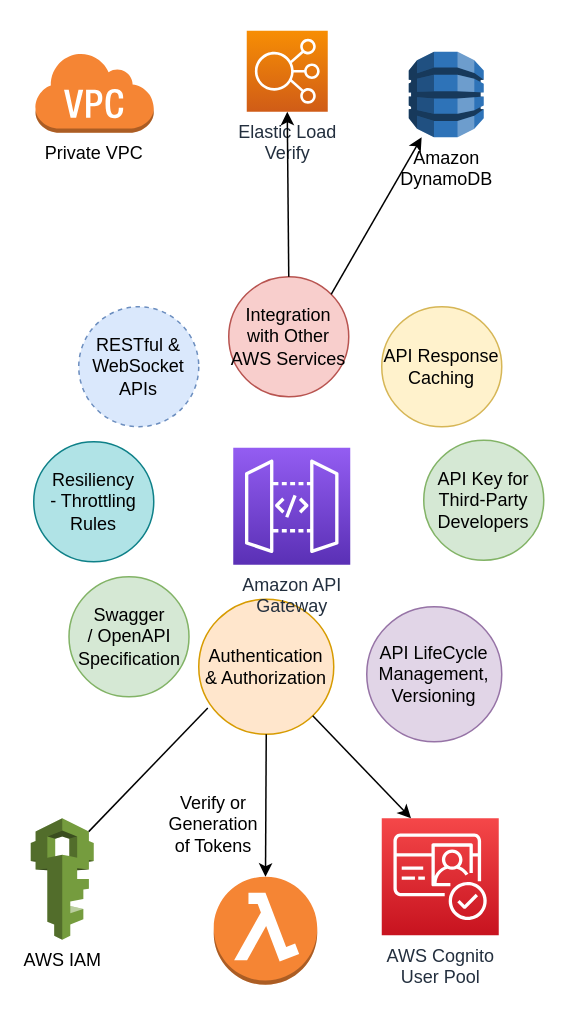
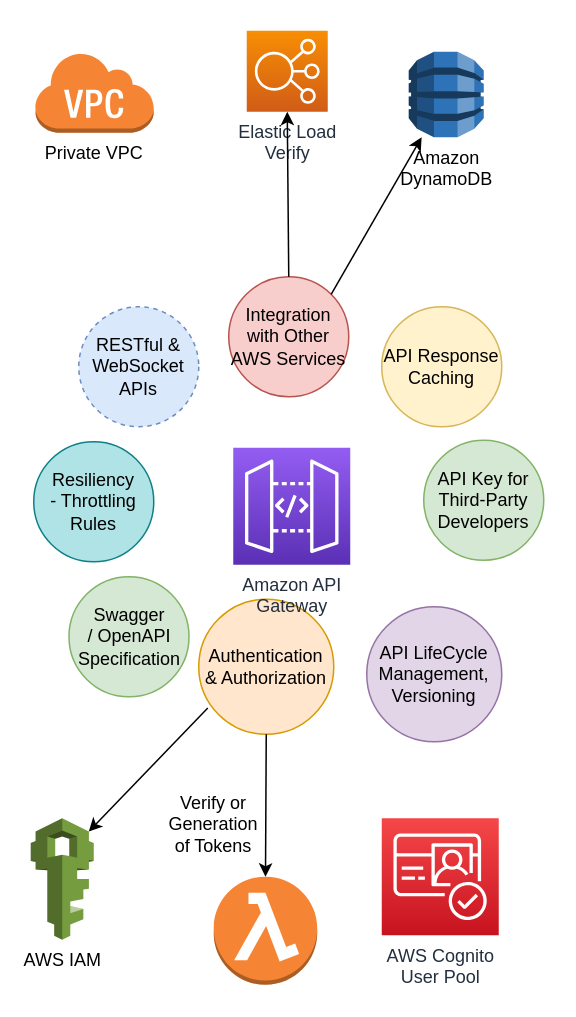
- <mxCell id="15" value="" style="endArrow=classic;html=1;rounded=0;entryX=0.25;entryY=0;entryDx=0;entryDy=0;entryPerimeter=0;" parent="1" source="4" target="14" edge="1"><mxGeometry width="50" height="50" relative="1" as="geometry"><mxPoint x="102" y="404" as="sourcePoint" /><mxPoint x="152" y="354" as="targetPoint" /></mxGeometry></mxCell>
- <mxCell id="6" value="" style="endArrow=none;html=1;rounded=0;exitX=0.067;exitY=0.806;exitDx=0;exitDy=0;entryX=0.92;entryY=0.11;entryDx=0;entryDy=0;entryPerimeter=0;exitPerimeter=0;" parent="1" source="4" target="5" edge="1"><mxGeometry width="50" height="50" relative="1" as="geometry"><mxPoint x="102" y="404" as="sourcePoint" /><mxPoint x="32" y="434" as="targetPoint" /></mxGeometry></mxCell>
+ <mxCell id="6" value="" style="endArrow=classic;html=1;rounded=0;exitX=0.067;exitY=0.806;exitDx=0;exitDy=0;entryX=0.92;entryY=0.11;entryDx=0;entryDy=0;entryPerimeter=0;exitPerimeter=0;" parent="1" source="4" target="5" edge="1"><mxGeometry width="50" height="50" relative="1" as="geometry"><mxPoint x="102" y="404" as="sourcePoint" /><mxPoint x="32" y="434" as="targetPoint" /></mxGeometry></mxCell>
